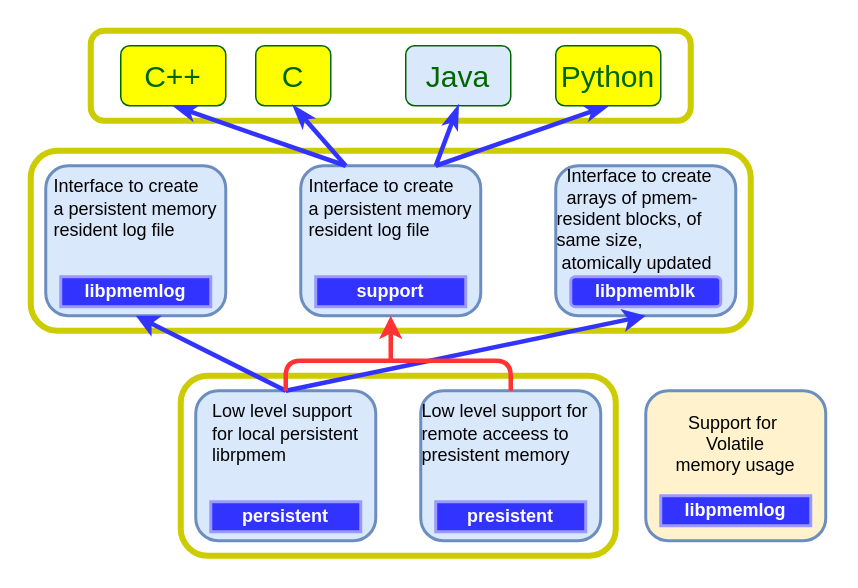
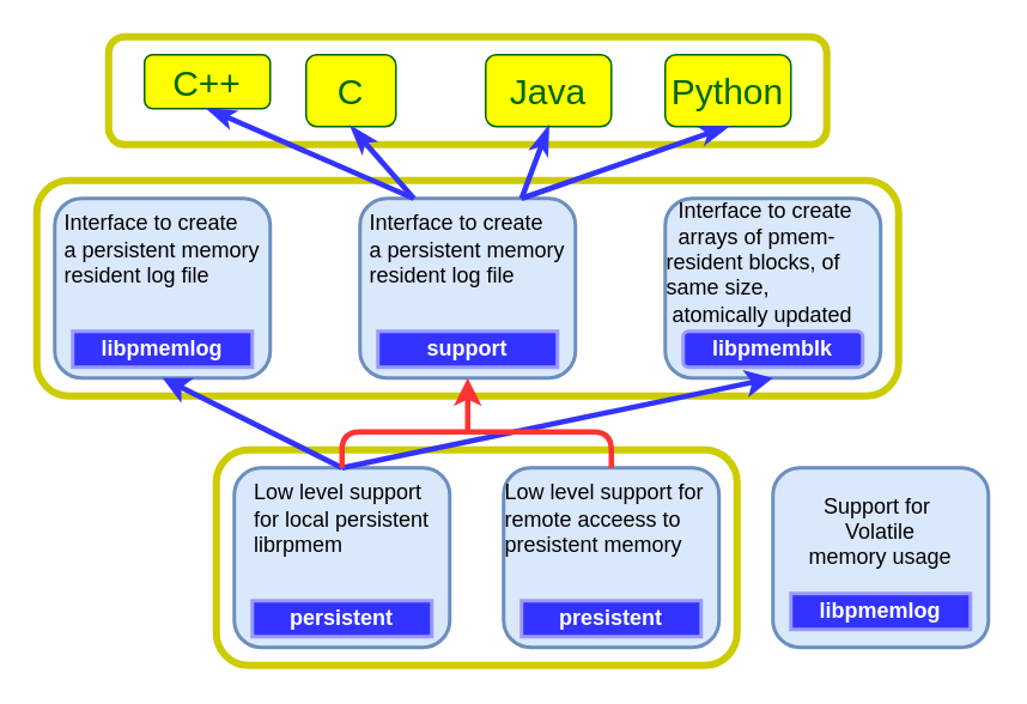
- <mxCell id="5" value="&lt;font style=&quot;font-size: 20px&quot; color=&quot;#006600&quot;&gt;C++&lt;/font&gt;" style="rounded=1;whiteSpace=wrap;html=1;fillColor=#FFFF00;strokeColor=#006600;" vertex="1" parent="1"><mxGeometry x="80" y="30" width="70" height="40" as="geometry" /></mxCell>
+ <mxCell id="5" value="&lt;font style=&quot;font-size: 20px&quot; color=&quot;#006600&quot;&gt;C++&lt;/font&gt;" style="rounded=1;whiteSpace=wrap;html=1;fillColor=#FFFF00;strokeColor=#006600;" vertex="1" parent="1"><mxGeometry x="80" y="30" width="70" height="30" as="geometry" /></mxCell>
- <mxCell id="7" value="&lt;font style=&quot;font-size: 20px&quot; color=&quot;#006600&quot;&gt;Java&lt;/font&gt;" style="rounded=1;whiteSpace=wrap;html=1;fillColor=#dae8fc;strokeColor=#006600;" vertex="1" parent="1"><mxGeometry x="270" y="30" width="70" height="40" as="geometry" /></mxCell>
+ <mxCell id="7" value="&lt;font style=&quot;font-size: 20px&quot; color=&quot;#006600&quot;&gt;Java&lt;/font&gt;" style="rounded=1;whiteSpace=wrap;html=1;fillColor=#FFFF00;strokeColor=#006600;" vertex="1" parent="1"><mxGeometry x="270" y="30" width="70" height="40" as="geometry" /></mxCell>
- <mxCell id="27" value="&lt;div style=&quot;text-align: left&quot;&gt;&lt;/div&gt;&lt;div&gt;Support for&amp;nbsp;&lt;/div&gt;&lt;div&gt;Volatile&lt;/div&gt;&lt;div&gt;memory usage&lt;/div&gt;&lt;div&gt;&lt;br&gt;&lt;/div&gt;&lt;div&gt;&lt;br&gt;&lt;/div&gt;" style="rounded=1;whiteSpace=wrap;html=1;strokeColor=#6c8ebf;strokeWidth=2;fillColor=#fff2cc;" vertex="1" parent="1"><mxGeometry x="430" y="260" width="120" height="100" as="geometry" /></mxCell>
+ <mxCell id="27" value="&lt;div style=&quot;text-align: left&quot;&gt;&lt;/div&gt;&lt;div&gt;Support for&amp;nbsp;&lt;/div&gt;&lt;div&gt;Volatile&lt;/div&gt;&lt;div&gt;memory usage&lt;/div&gt;&lt;div&gt;&lt;br&gt;&lt;/div&gt;&lt;div&gt;&lt;br&gt;&lt;/div&gt;" style="rounded=1;whiteSpace=wrap;html=1;strokeColor=#6c8ebf;strokeWidth=2;fillColor=#dae8fc;" vertex="1" parent="1"><mxGeometry x="430" y="260" width="120" height="100" as="geometry" /></mxCell>
